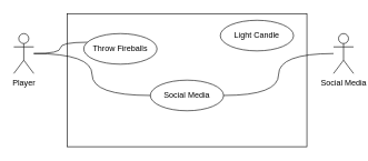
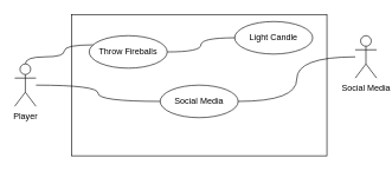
+ <mxCell id="10" value="" style="edgeStyle=orthogonalEdgeStyle;curved=1;orthogonalLoop=1;jettySize=auto;html=1;startArrow=none;startFill=0;endArrow=none;endFill=0;strokeWidth=1;entryX=0;entryY=0.5;entryDx=0;entryDy=0;" edge="1" parent="1" source="11" target="6"><mxGeometry relative="1" as="geometry"><mxPoint x="185" y="240" as="targetPoint" /></mxGeometry></mxCell>
- <mxCell id="5" value="Player" style="shape=umlActor;verticalLabelPosition=bottom;labelBackgroundColor=#ffffff;verticalAlign=top;html=1;outlineConnect=0;" vertex="1" parent="1"><mxGeometry x="20" y="50" width="30" height="60" as="geometry" /></mxCell>
+ <mxCell id="5" value="Player" style="shape=umlActor;verticalLabelPosition=bottom;labelBackgroundColor=#ffffff;verticalAlign=top;html=1;outlineConnect=0;" vertex="1" parent="1"><mxGeometry x="20" y="90" width="30" height="60" as="geometry" /></mxCell>
